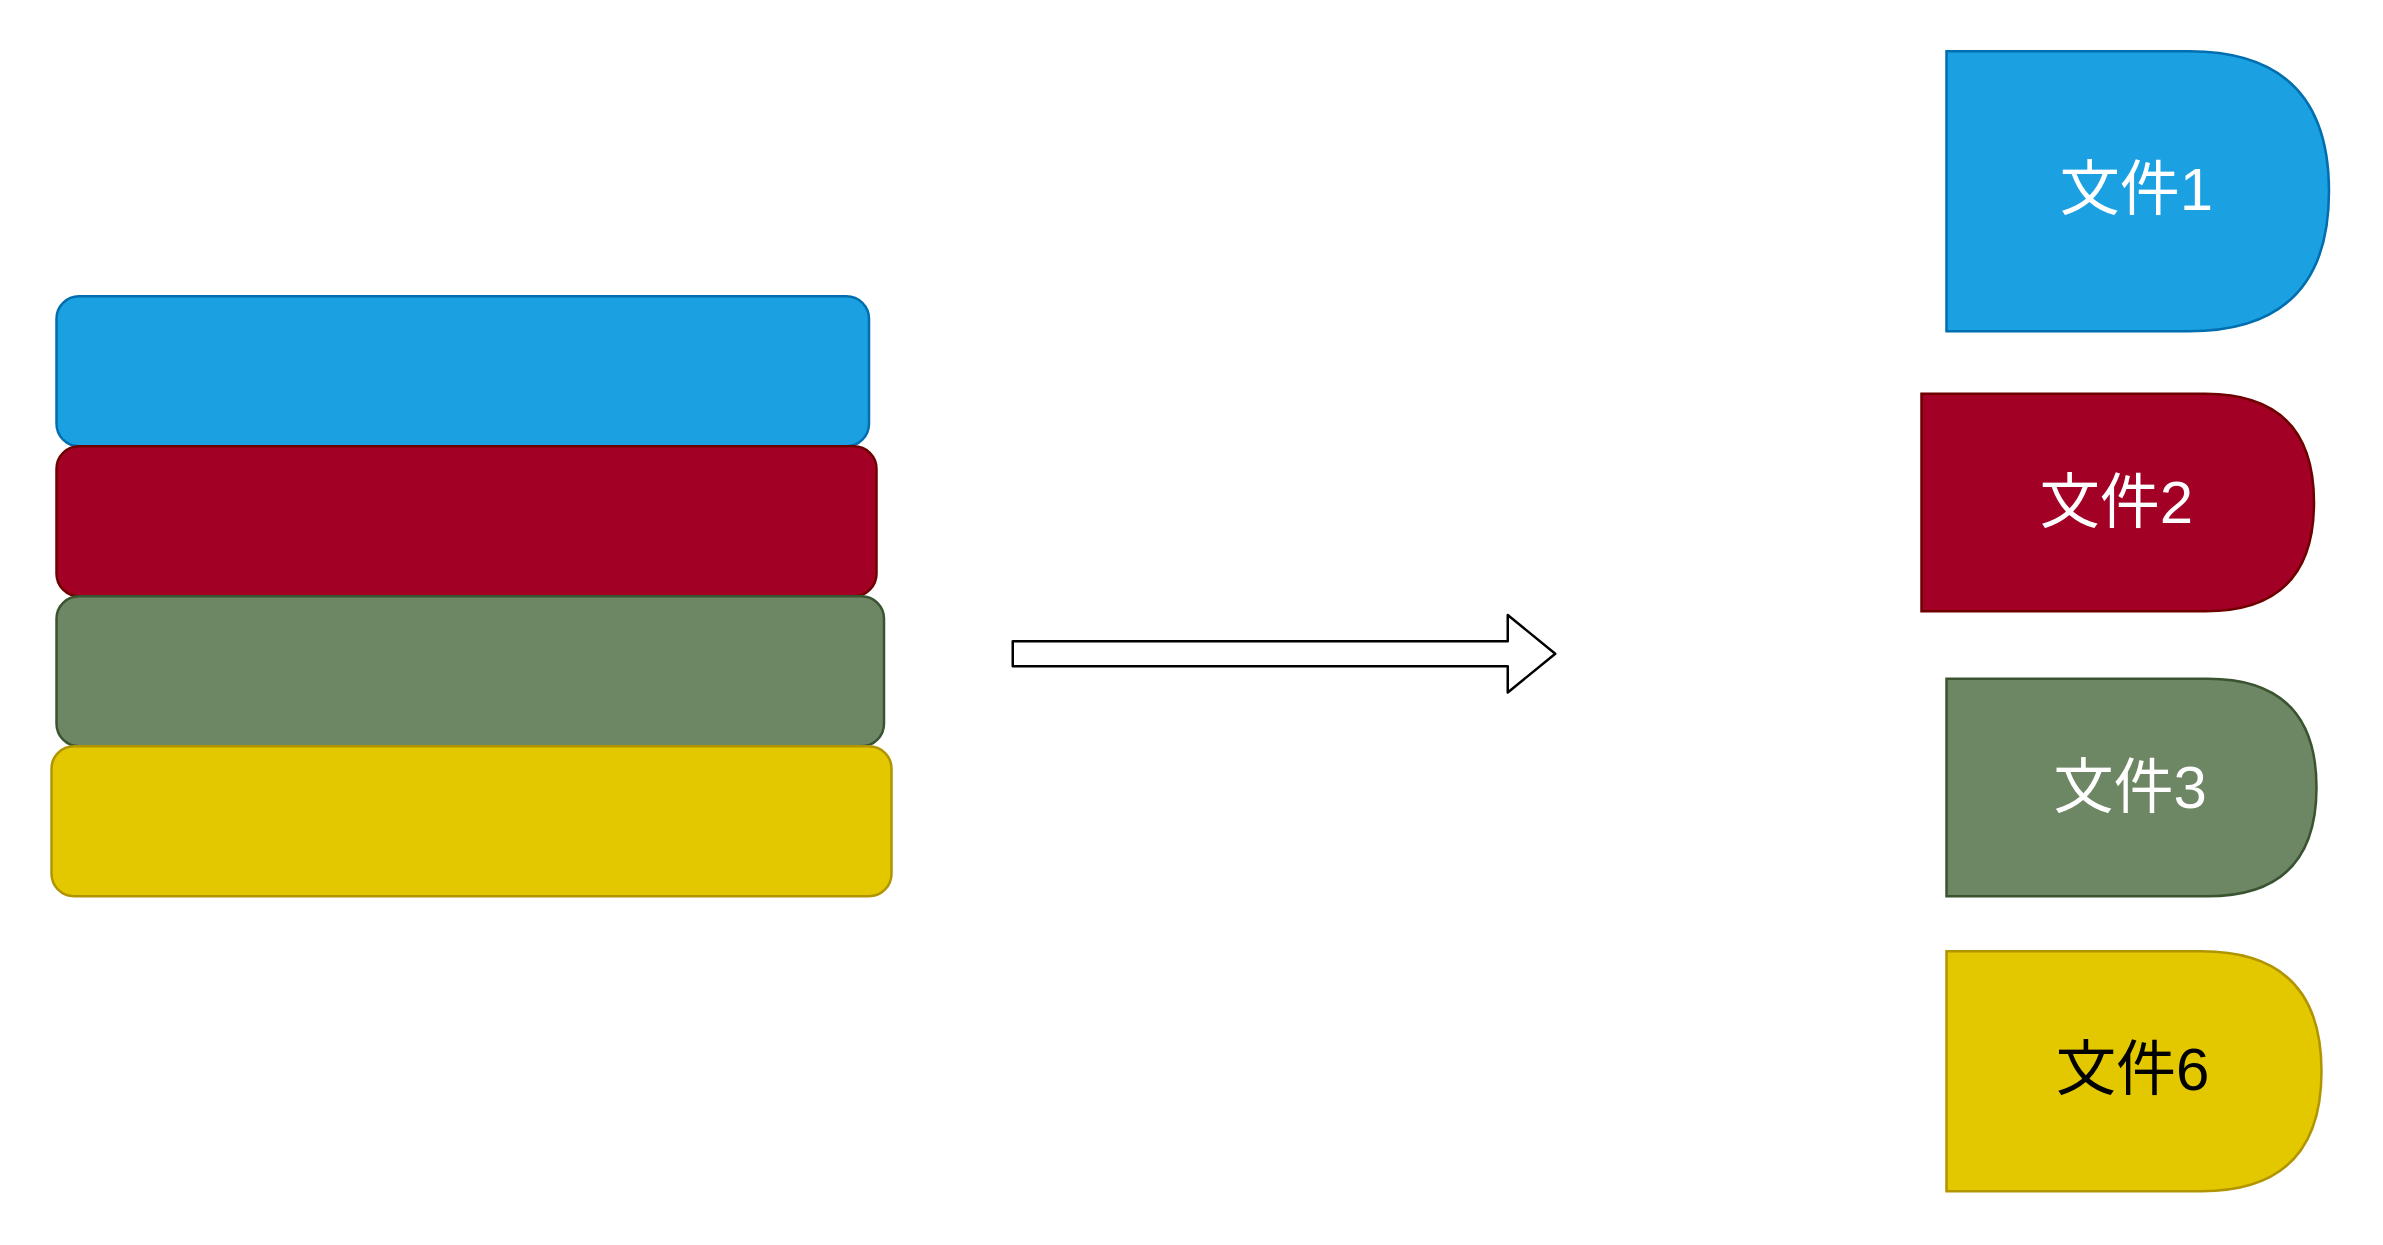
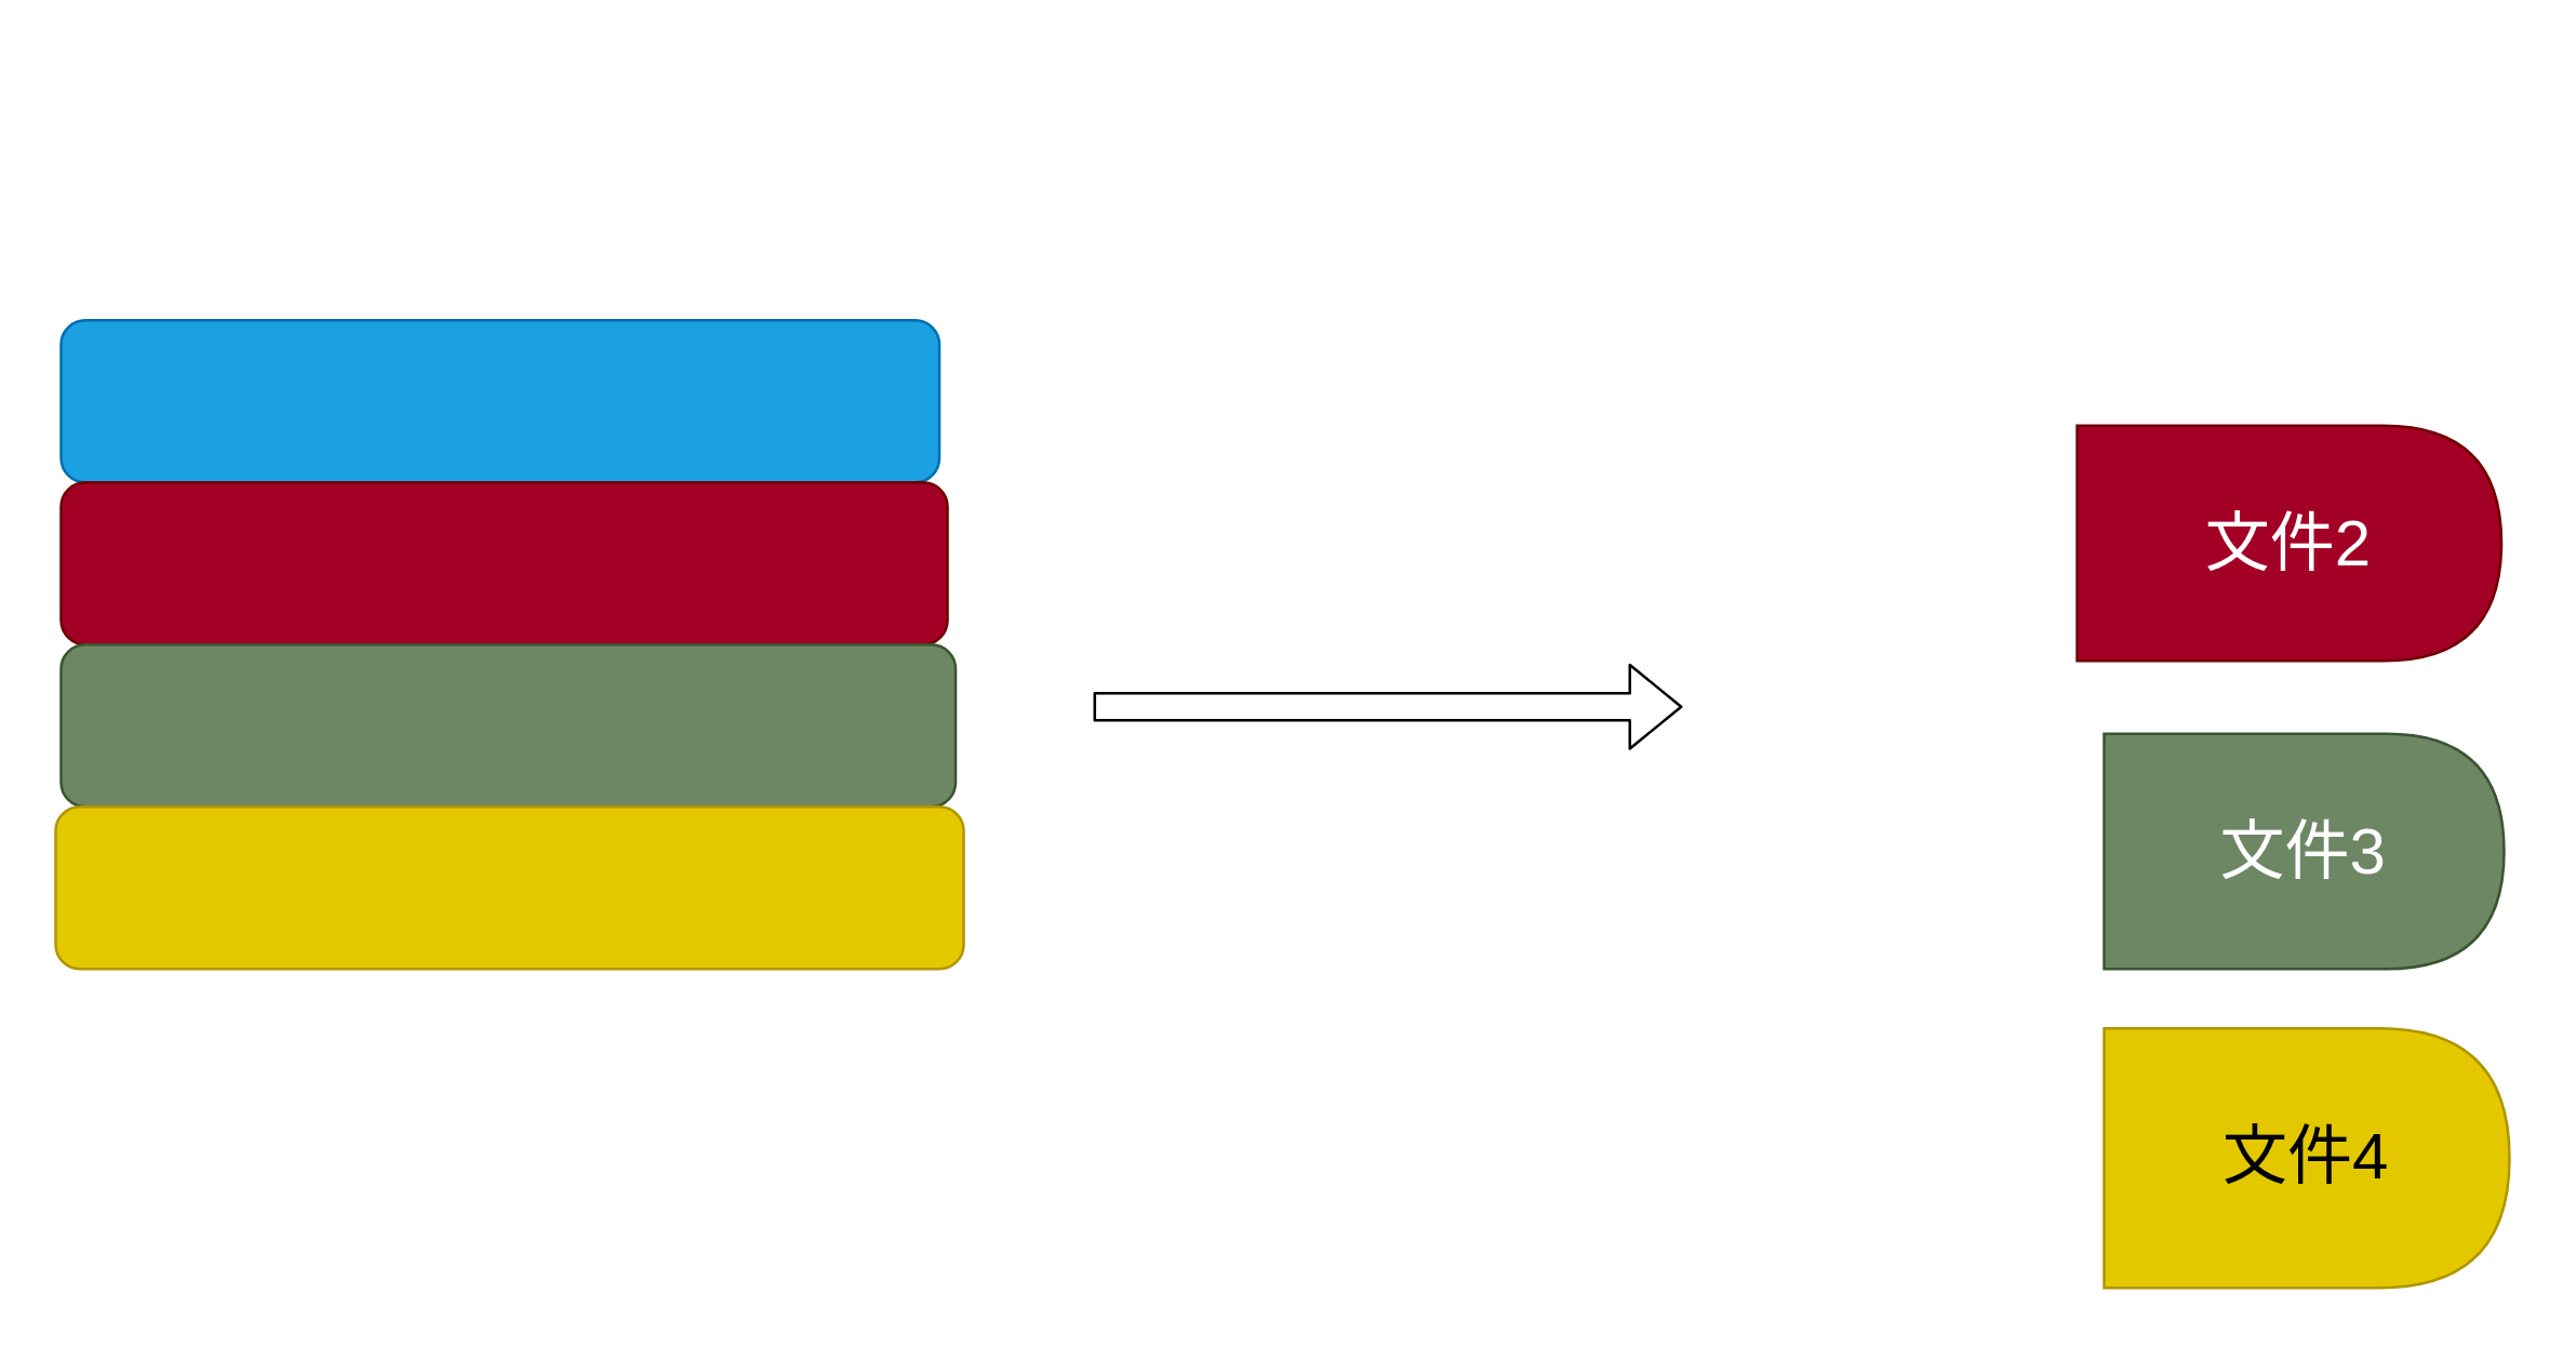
- <mxCell id="8" value="文件1" style="shape=delay;whiteSpace=wrap;html=1;fillColor=#1ba1e2;fontColor=#ffffff;strokeColor=#006EAF;fontSize=24;" vertex="1" parent="1"><mxGeometry x="778" y="20" width="153" height="112" as="geometry" /></mxCell>
- <mxCell id="11" value="文件6" style="shape=delay;whiteSpace=wrap;html=1;fillColor=#e3c800;fontColor=#000000;strokeColor=#B09500;fontSize=24;" vertex="1" parent="1"><mxGeometry x="778" y="380" width="150" height="96" as="geometry" /></mxCell>
+ <mxCell id="11" value="文件4" style="shape=delay;whiteSpace=wrap;html=1;fillColor=#e3c800;fontColor=#000000;strokeColor=#B09500;fontSize=24;" vertex="1" parent="1"><mxGeometry x="778" y="380" width="150" height="96" as="geometry" /></mxCell>
